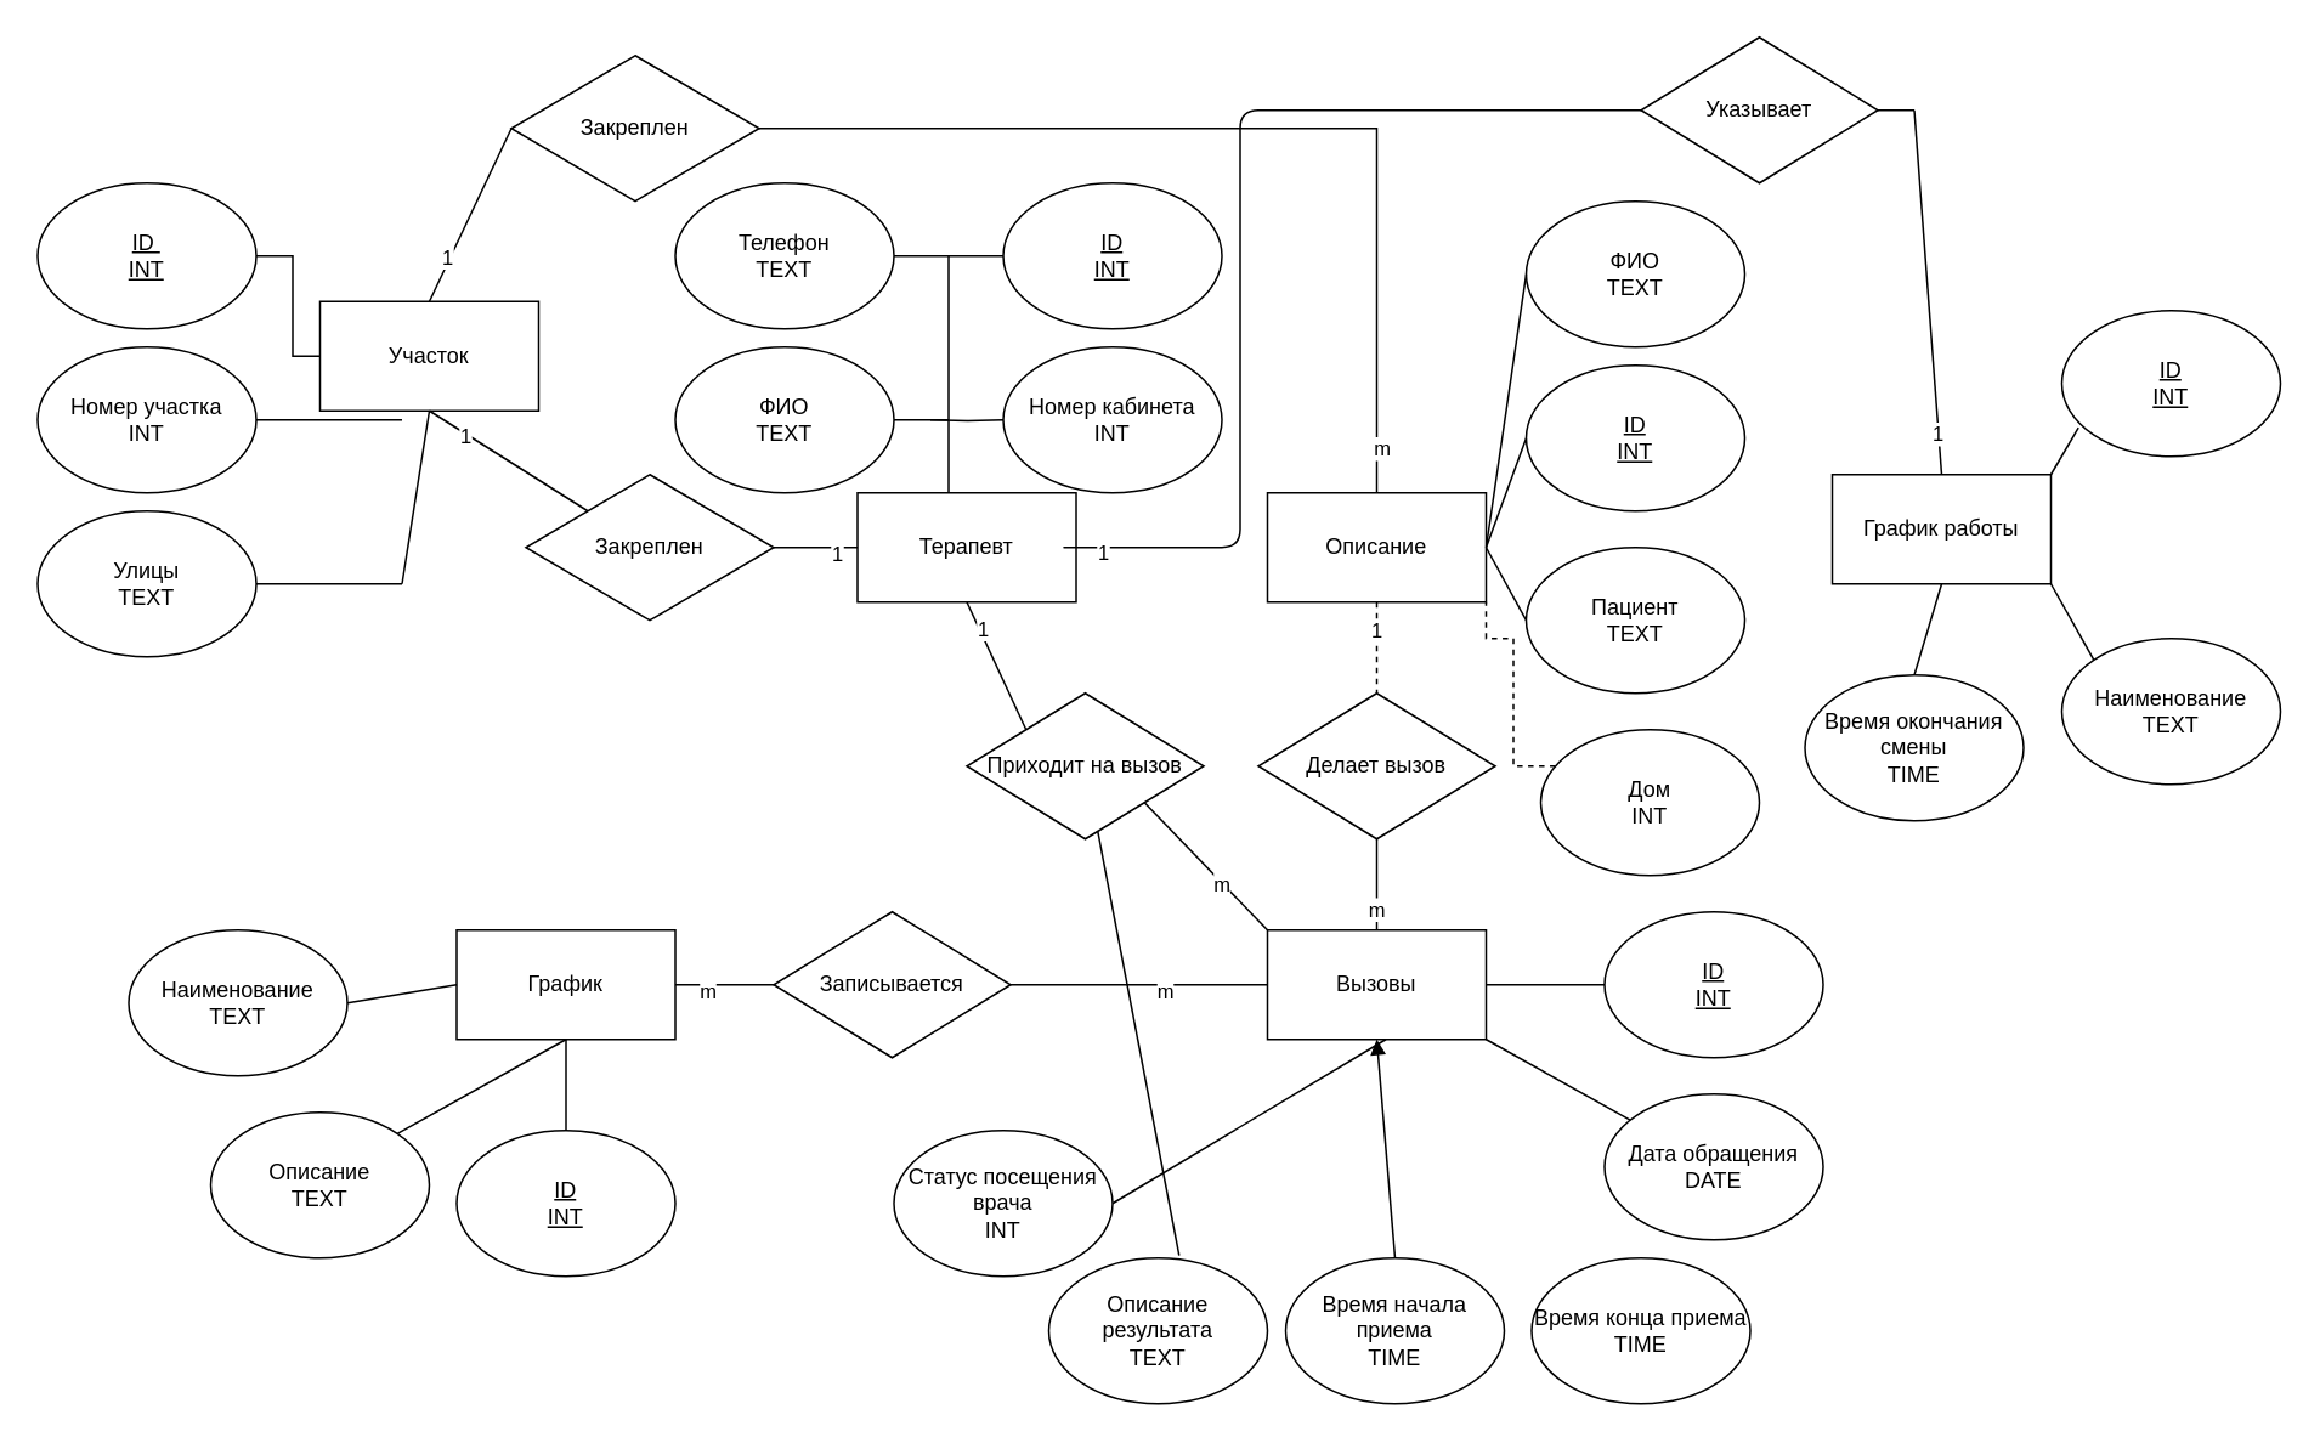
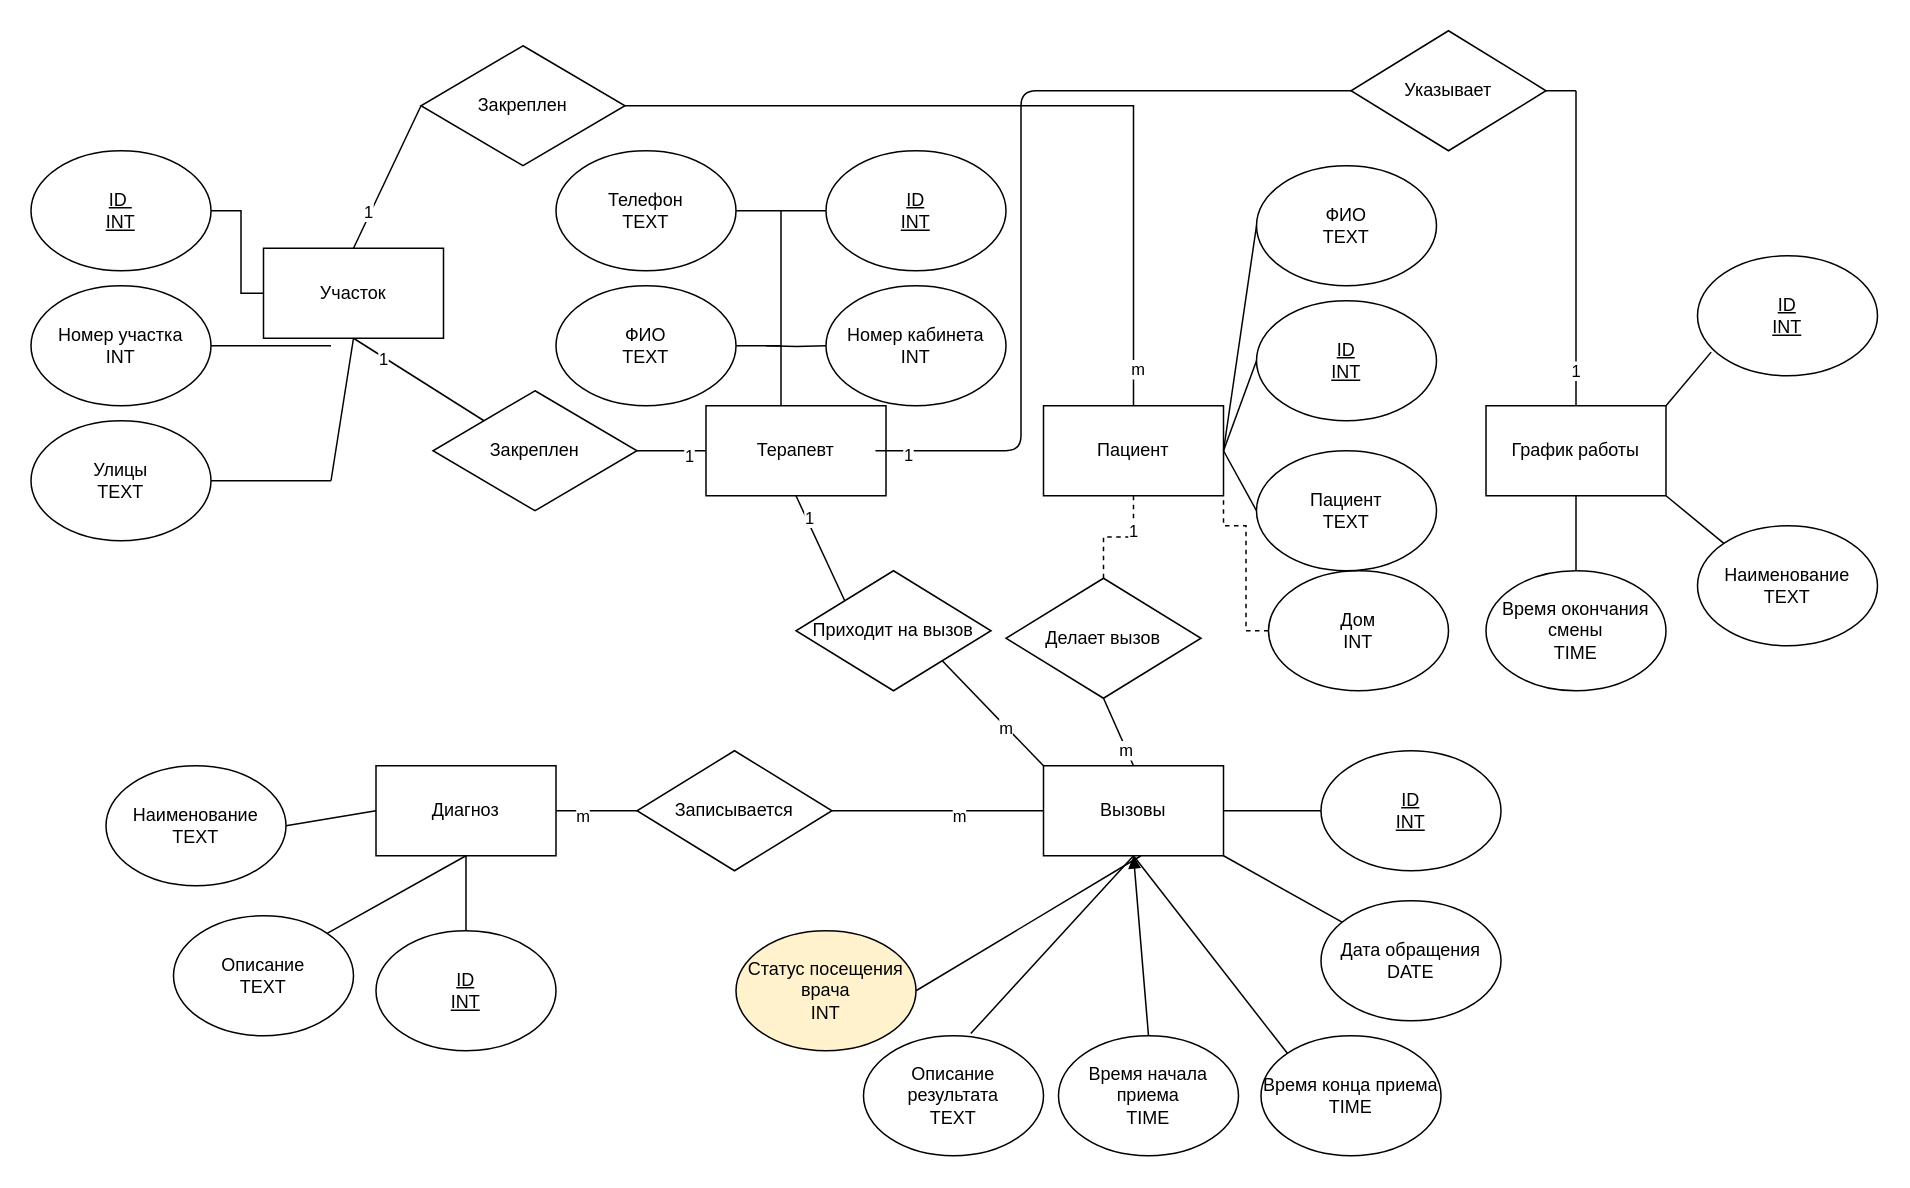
- <mxCell id="72" value="График работы" style="rounded=0;whiteSpace=wrap;html=1;" parent="1" vertex="1"><mxGeometry x="1005" y="260" width="120" height="60" as="geometry" /></mxCell>
+ <mxCell id="72" value="График работы" style="rounded=0;whiteSpace=wrap;html=1;" parent="1" vertex="1"><mxGeometry x="990" y="270" width="120" height="60" as="geometry" /></mxCell>
- <mxCell id="18" value="Описание" style="rounded=0;whiteSpace=wrap;html=1;" parent="1" vertex="1"><mxGeometry x="695" y="270" width="120" height="60" as="geometry" /></mxCell>
+ <mxCell id="18" value="Пациент" style="rounded=0;whiteSpace=wrap;html=1;" parent="1" vertex="1"><mxGeometry x="695" y="270" width="120" height="60" as="geometry" /></mxCell>
- <mxCell id="84" value="Время окончания смены&lt;div&gt;TIME&lt;/div&gt;" style="ellipse;whiteSpace=wrap;html=1;" parent="1" vertex="1"><mxGeometry x="990" y="370" width="120" height="80" as="geometry" /></mxCell>
+ <mxCell id="84" value="Время окончания смены&lt;div&gt;TIME&lt;/div&gt;" style="ellipse;whiteSpace=wrap;html=1;" parent="1" vertex="1"><mxGeometry x="990" y="380" width="120" height="80" as="geometry" /></mxCell>
- <mxCell id="49" value="Делает вызов" style="rhombus;whiteSpace=wrap;html=1;" parent="1" vertex="1"><mxGeometry x="690" y="380" width="130" height="80" as="geometry" /></mxCell>
+ <mxCell id="49" value="Делает вызов" style="rhombus;whiteSpace=wrap;html=1;" parent="1" vertex="1"><mxGeometry x="670" y="385" width="130" height="80" as="geometry" /></mxCell>
- <mxCell id="43" value="Дом&lt;div&gt;INT&lt;/div&gt;" style="ellipse;whiteSpace=wrap;html=1;" parent="1" vertex="1"><mxGeometry x="845" y="400" width="120" height="80" as="geometry" /></mxCell>
+ <mxCell id="43" value="Дом&lt;div&gt;INT&lt;/div&gt;" style="ellipse;whiteSpace=wrap;html=1;" parent="1" vertex="1"><mxGeometry x="845" y="380" width="120" height="80" as="geometry" /></mxCell>
- <mxCell id="24" value="График" style="rounded=0;whiteSpace=wrap;html=1;" parent="1" vertex="1"><mxGeometry x="250" y="510" width="120" height="60" as="geometry" /></mxCell>
+ <mxCell id="24" value="Диагноз" style="rounded=0;whiteSpace=wrap;html=1;" parent="1" vertex="1"><mxGeometry x="250" y="510" width="120" height="60" as="geometry" /></mxCell>
- <mxCell id="83" value="" style="endArrow=none;html=1;rounded=0;exitX=0.596;exitY=-0.018;exitDx=0;exitDy=0;exitPerimeter=0;" parent="1" source="58" target="52" edge="1"><mxGeometry width="50" height="50" relative="1" as="geometry"><mxPoint x="680" y="640" as="sourcePoint" /><mxPoint x="680" y="630" as="targetPoint" /></mxGeometry></mxCell>
+ <mxCell id="83" value="" style="endArrow=none;html=1;rounded=0;entryX=0.5;entryY=1;entryDx=0;entryDy=0;exitX=0.596;exitY=-0.018;exitDx=0;exitDy=0;exitPerimeter=0;" parent="1" source="58" target="31" edge="1"><mxGeometry width="50" height="50" relative="1" as="geometry"><mxPoint x="680" y="640" as="sourcePoint" /><mxPoint x="680" y="630" as="targetPoint" /></mxGeometry></mxCell>
+ <mxCell id="33" value="" style="endArrow=none;html=1;rounded=0;entryX=0.5;entryY=1;entryDx=0;entryDy=0;exitX=0;exitY=0;exitDx=0;exitDy=0;" parent="1" source="67" target="31" edge="1"><mxGeometry width="50" height="50" relative="1" as="geometry"><mxPoint x="840" y="670" as="sourcePoint" /><mxPoint x="1230" y="520" as="targetPoint" /></mxGeometry></mxCell>
- <mxCell id="57" value="Статус посещения врача&lt;div&gt;INT&lt;/div&gt;" style="ellipse;whiteSpace=wrap;html=1;" parent="1" vertex="1"><mxGeometry x="490" y="620" width="120" height="80" as="geometry" /></mxCell>
+ <mxCell id="57" value="Статус посещения врача&lt;div&gt;INT&lt;/div&gt;" style="ellipse;whiteSpace=wrap;html=1;fillColor=#fff2cc;" parent="1" vertex="1"><mxGeometry x="490" y="620" width="120" height="80" as="geometry" /></mxCell>
